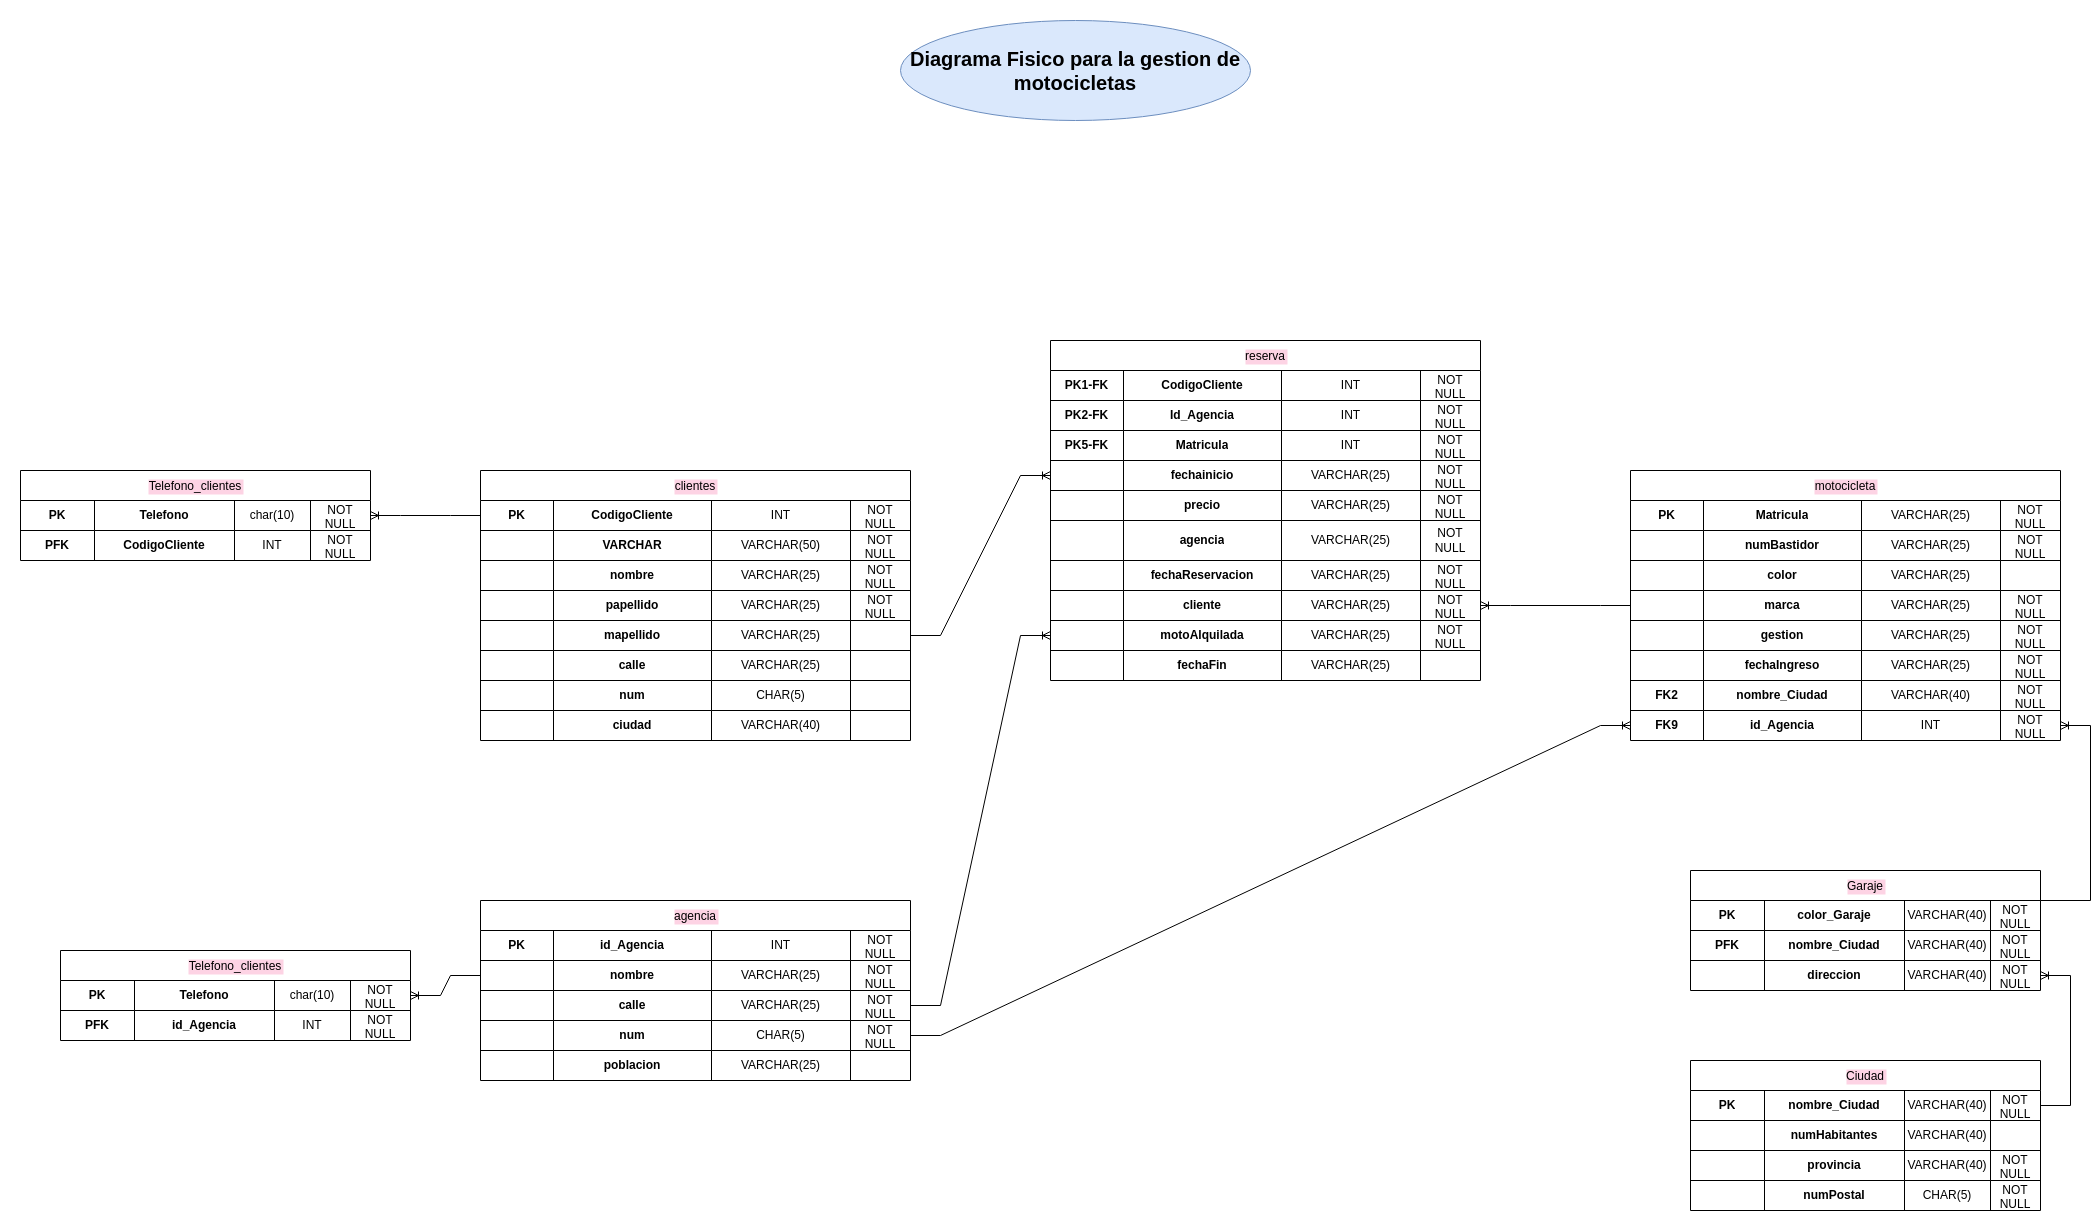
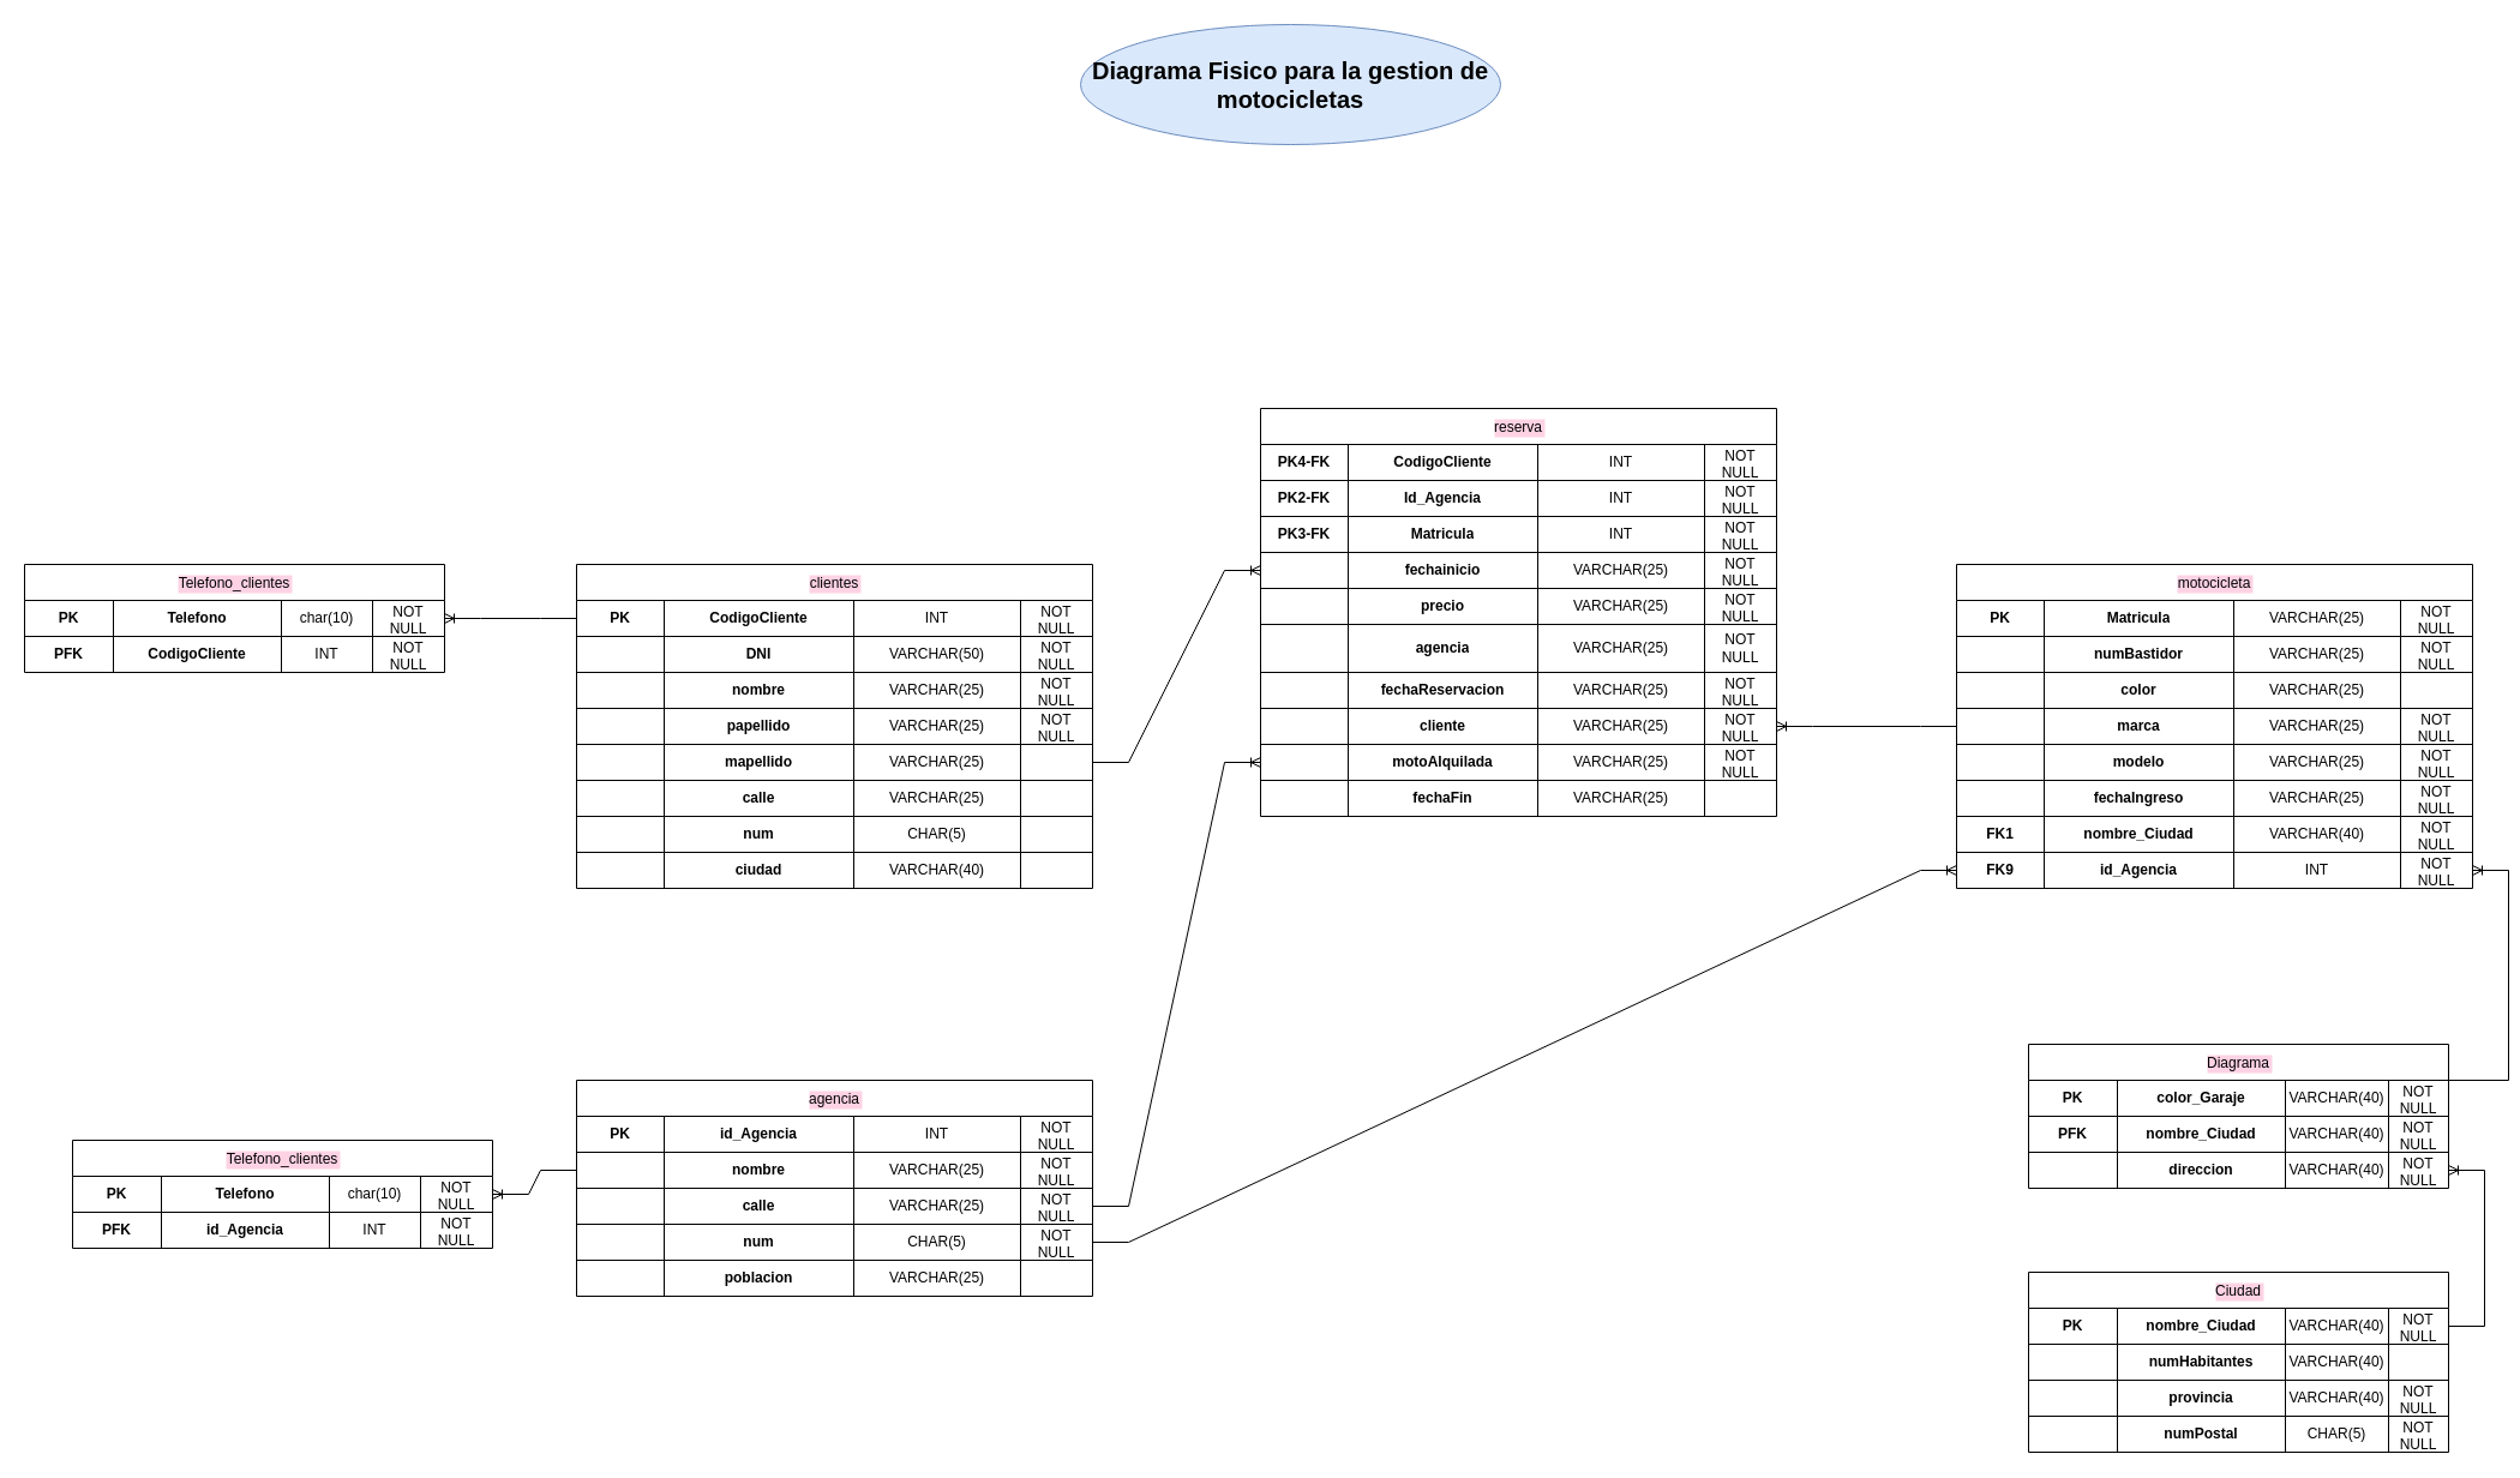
- <mxCell id="57" value="&lt;b style=&quot;font-size: 12px;&quot;&gt;PK1-FK&lt;/b&gt;" style="shape=partialRectangle;html=1;whiteSpace=wrap;connectable=0;strokeColor=inherit;overflow=hidden;fillColor=none;top=0;left=0;bottom=0;right=0;pointerEvents=1;fontSize=12;" vertex="1" parent="56"><mxGeometry width="73" height="30" as="geometry"><mxRectangle width="73" height="30" as="alternateBounds" /></mxGeometry></mxCell>
+ <mxCell id="57" value="&lt;b style=&quot;font-size: 12px;&quot;&gt;PK4-FK&lt;/b&gt;" style="shape=partialRectangle;html=1;whiteSpace=wrap;connectable=0;strokeColor=inherit;overflow=hidden;fillColor=none;top=0;left=0;bottom=0;right=0;pointerEvents=1;fontSize=12;" vertex="1" parent="56"><mxGeometry width="73" height="30" as="geometry"><mxRectangle width="73" height="30" as="alternateBounds" /></mxGeometry></mxCell>
- <mxCell id="67" value="PK5-FK" style="shape=partialRectangle;html=1;whiteSpace=wrap;connectable=0;strokeColor=inherit;overflow=hidden;fillColor=none;top=0;left=0;bottom=0;right=0;pointerEvents=1;fontSize=12;fontStyle=1" vertex="1" parent="66"><mxGeometry width="73" height="30" as="geometry"><mxRectangle width="73" height="30" as="alternateBounds" /></mxGeometry></mxCell>
+ <mxCell id="67" value="PK3-FK" style="shape=partialRectangle;html=1;whiteSpace=wrap;connectable=0;strokeColor=inherit;overflow=hidden;fillColor=none;top=0;left=0;bottom=0;right=0;pointerEvents=1;fontSize=12;fontStyle=1" vertex="1" parent="66"><mxGeometry width="73" height="30" as="geometry"><mxRectangle width="73" height="30" as="alternateBounds" /></mxGeometry></mxCell>
- <mxCell id="22" value="&lt;b style=&quot;font-size: 12px;&quot;&gt;VARCHAR&lt;/b&gt;" style="shape=partialRectangle;html=1;whiteSpace=wrap;connectable=0;strokeColor=inherit;overflow=hidden;fillColor=none;top=0;left=0;bottom=0;right=0;pointerEvents=1;fontSize=12;" vertex="1" parent="20"><mxGeometry x="73" width="158" height="30" as="geometry"><mxRectangle width="158" height="30" as="alternateBounds" /></mxGeometry></mxCell>
+ <mxCell id="22" value="&lt;b style=&quot;font-size: 12px;&quot;&gt;DNI&lt;/b&gt;" style="shape=partialRectangle;html=1;whiteSpace=wrap;connectable=0;strokeColor=inherit;overflow=hidden;fillColor=none;top=0;left=0;bottom=0;right=0;pointerEvents=1;fontSize=12;" vertex="1" parent="20"><mxGeometry x="73" width="158" height="30" as="geometry"><mxRectangle width="158" height="30" as="alternateBounds" /></mxGeometry></mxCell>
- <mxCell id="169" value="&lt;b style=&quot;font-size: 12px;&quot;&gt;gestion&lt;/b&gt;" style="shape=partialRectangle;html=1;whiteSpace=wrap;connectable=0;strokeColor=inherit;overflow=hidden;fillColor=none;top=0;left=0;bottom=0;right=0;pointerEvents=1;fontSize=12;" vertex="1" parent="167"><mxGeometry x="73" width="158" height="30" as="geometry"><mxRectangle width="158" height="30" as="alternateBounds" /></mxGeometry></mxCell>
+ <mxCell id="169" value="&lt;b style=&quot;font-size: 12px;&quot;&gt;modelo&lt;/b&gt;" style="shape=partialRectangle;html=1;whiteSpace=wrap;connectable=0;strokeColor=inherit;overflow=hidden;fillColor=none;top=0;left=0;bottom=0;right=0;pointerEvents=1;fontSize=12;" vertex="1" parent="167"><mxGeometry x="73" width="158" height="30" as="geometry"><mxRectangle width="158" height="30" as="alternateBounds" /></mxGeometry></mxCell>
- <mxCell id="178" value="FK2" style="shape=partialRectangle;html=1;whiteSpace=wrap;connectable=0;strokeColor=inherit;overflow=hidden;fillColor=none;top=0;left=0;bottom=0;right=0;pointerEvents=1;fontSize=12;fontStyle=1" vertex="1" parent="177"><mxGeometry width="73" height="30" as="geometry"><mxRectangle width="73" height="30" as="alternateBounds" /></mxGeometry></mxCell>
+ <mxCell id="178" value="FK1" style="shape=partialRectangle;html=1;whiteSpace=wrap;connectable=0;strokeColor=inherit;overflow=hidden;fillColor=none;top=0;left=0;bottom=0;right=0;pointerEvents=1;fontSize=12;fontStyle=1" vertex="1" parent="177"><mxGeometry width="73" height="30" as="geometry"><mxRectangle width="73" height="30" as="alternateBounds" /></mxGeometry></mxCell>
- <mxCell id="189" value="Garaje" style="shape=table;startSize=30;container=1;collapsible=0;childLayout=tableLayout;strokeColor=default;fontSize=12;fontStyle=0;labelBackgroundColor=#fdd3e4;" vertex="1" parent="1"><mxGeometry x="1690" y="870" width="350" height="120" as="geometry" /></mxCell>
+ <mxCell id="189" value="Diagrama" style="shape=table;startSize=30;container=1;collapsible=0;childLayout=tableLayout;strokeColor=default;fontSize=12;fontStyle=0;labelBackgroundColor=#fdd3e4;" vertex="1" parent="1"><mxGeometry x="1690" y="870" width="350" height="120" as="geometry" /></mxCell>
